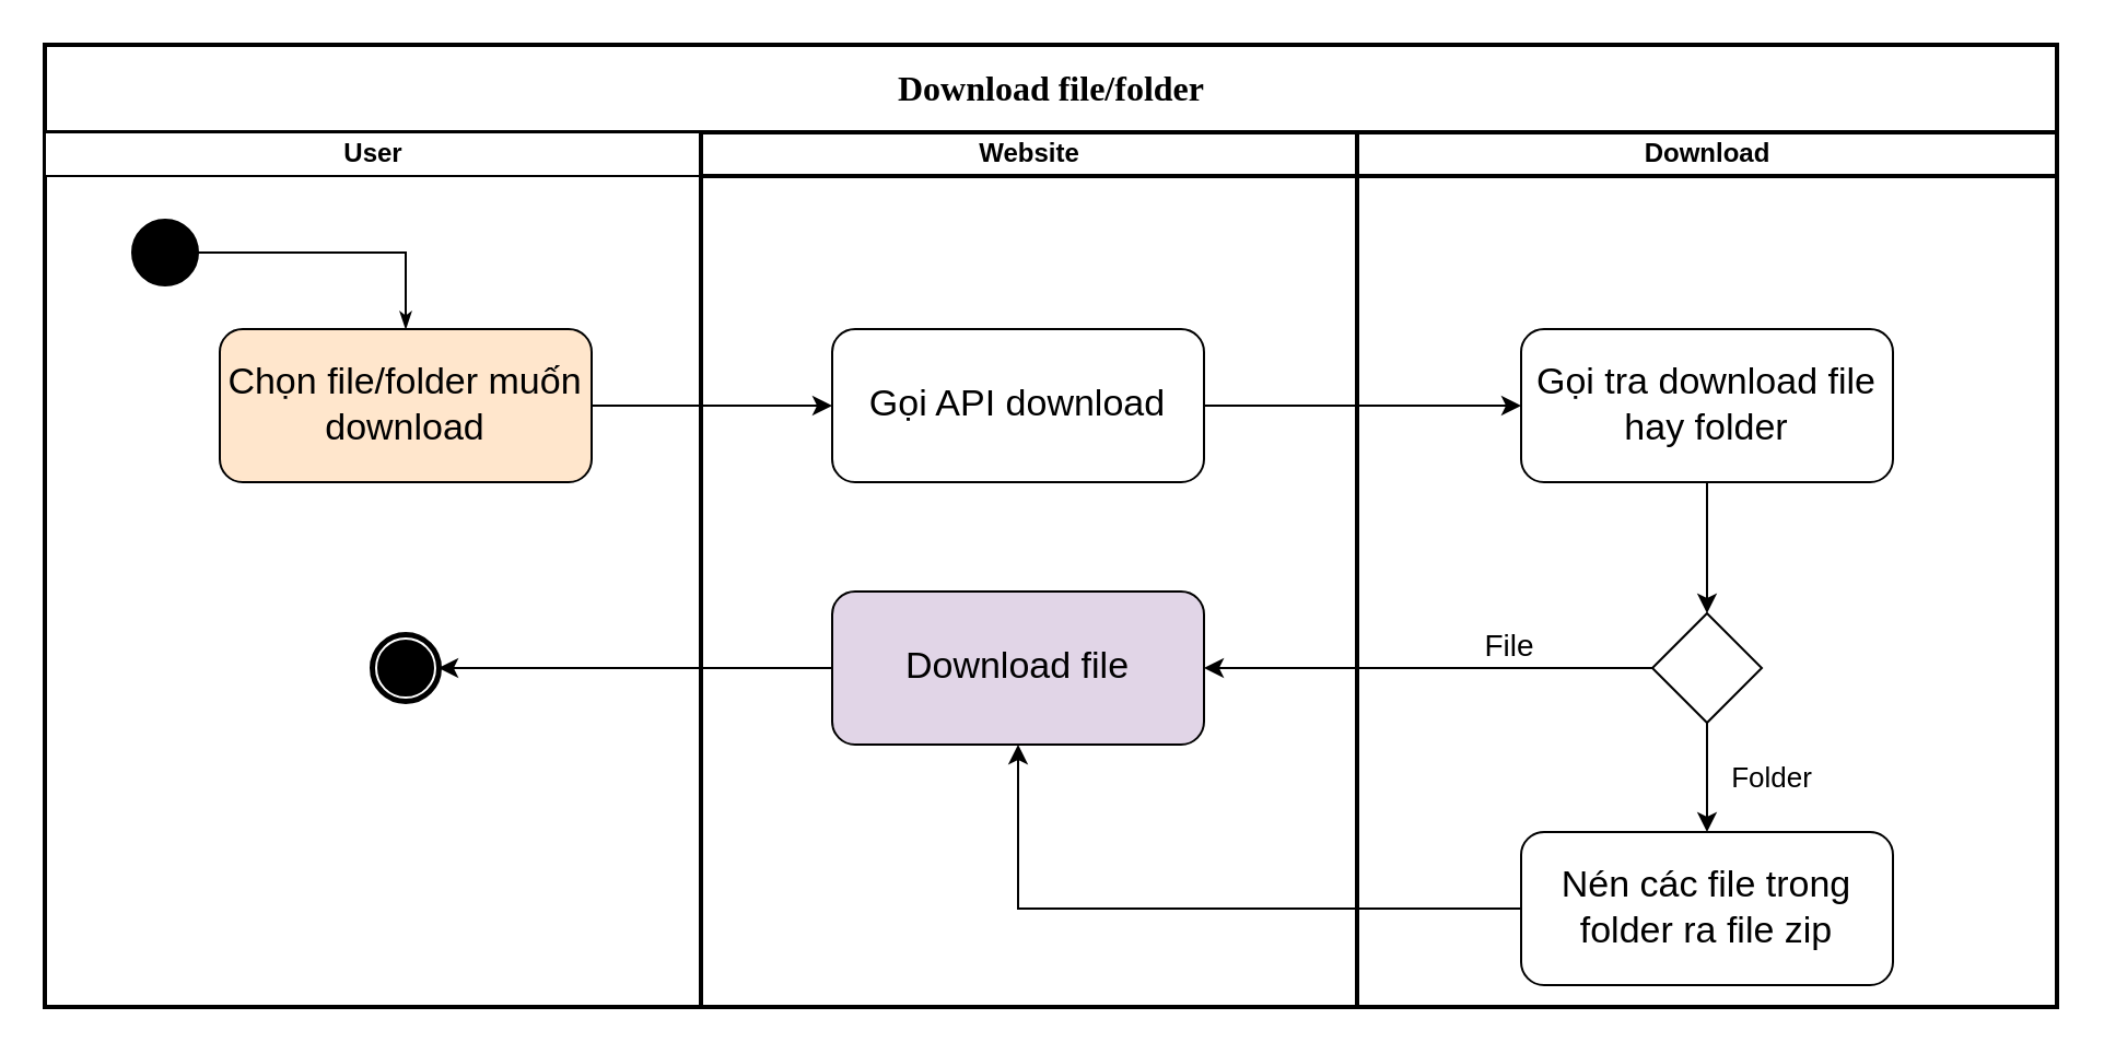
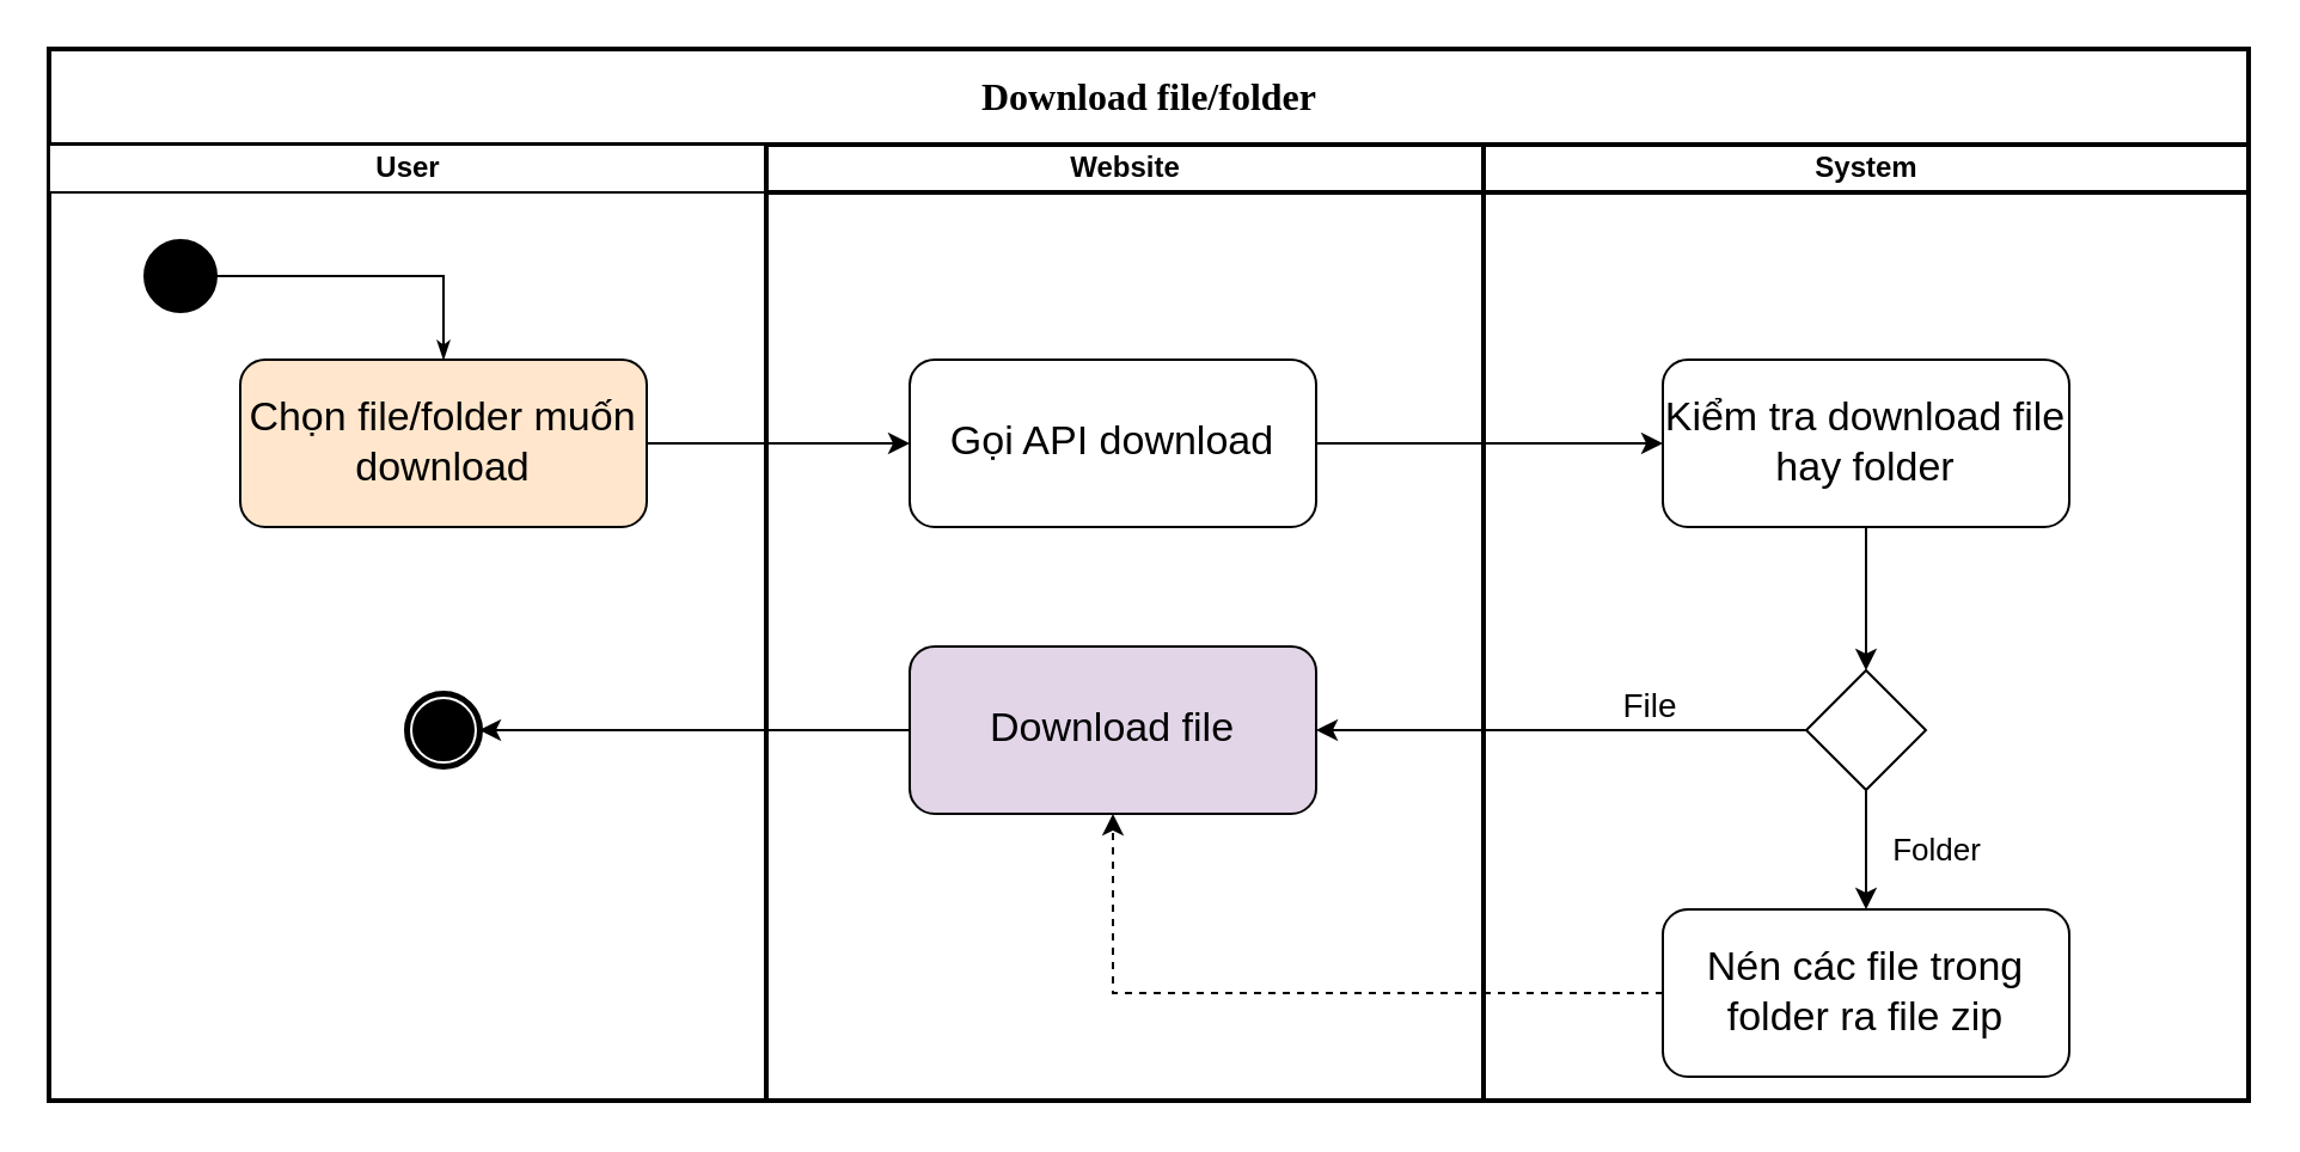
- <mxCell id="12" value="Download" style="swimlane;html=1;startSize=20;strokeWidth=2;" parent="2" vertex="1"><mxGeometry x="600" y="40" width="320" height="400" as="geometry" /></mxCell>
+ <mxCell id="12" value="System" style="swimlane;html=1;startSize=20;strokeWidth=2;" parent="2" vertex="1"><mxGeometry x="600" y="40" width="320" height="400" as="geometry" /></mxCell>
- <mxCell id="13" value="Gọi tra download file hay folder" style="rounded=1;whiteSpace=wrap;html=1;fontSize=17;" parent="12" vertex="1"><mxGeometry x="75" y="90" width="170" height="70" as="geometry" /></mxCell>
+ <mxCell id="13" value="Kiểm tra download file hay folder" style="rounded=1;whiteSpace=wrap;html=1;fontSize=17;" parent="12" vertex="1"><mxGeometry x="75" y="90" width="170" height="70" as="geometry" /></mxCell>
- <mxCell id="22" value="" style="edgeStyle=orthogonalEdgeStyle;rounded=0;orthogonalLoop=1;jettySize=auto;html=1;fontSize=12;exitX=0;exitY=0.5;exitDx=0;exitDy=0;entryX=0.5;entryY=1;entryDx=0;entryDy=0;" parent="2" source="14" target="11" edge="1"><mxGeometry relative="1" as="geometry"><mxPoint x="745" y="275" as="sourcePoint" /><mxPoint x="540" y="275" as="targetPoint" /></mxGeometry></mxCell>
+ <mxCell id="22" value="" style="edgeStyle=orthogonalEdgeStyle;rounded=0;orthogonalLoop=1;jettySize=auto;html=1;fontSize=12;exitX=0;exitY=0.5;exitDx=0;exitDy=0;entryX=0.5;entryY=1;entryDx=0;entryDy=0;dashed=1;" parent="2" source="14" target="11" edge="1"><mxGeometry relative="1" as="geometry"><mxPoint x="745" y="275" as="sourcePoint" /><mxPoint x="540" y="275" as="targetPoint" /></mxGeometry></mxCell>
